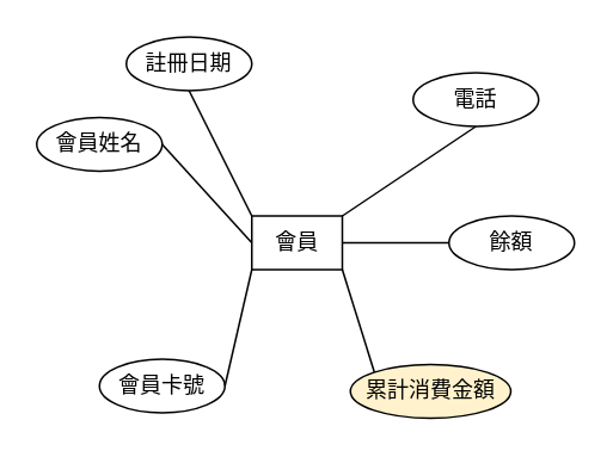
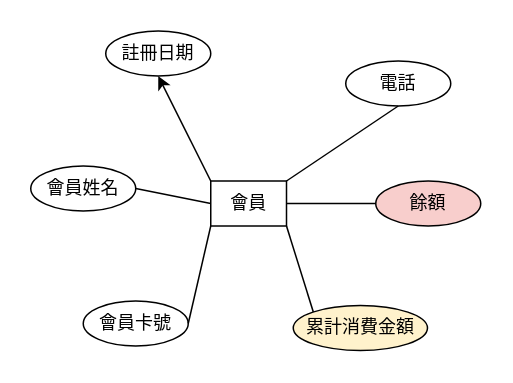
- <mxCell id="10" value="" style="endArrow=none;html=1;rounded=0;exitX=0;exitY=0;exitDx=0;exitDy=0;entryX=0.5;entryY=1;entryDx=0;entryDy=0;" edge="1" parent="1" source="2" target="5"><mxGeometry relative="1" as="geometry"><mxPoint x="80.5" y="70" as="sourcePoint" /><mxPoint x="240.5" y="70" as="targetPoint" /></mxGeometry></mxCell>
+ <mxCell id="10" value="" style="endArrow=classic;html=1;rounded=0;exitX=0;exitY=0;exitDx=0;exitDy=0;entryX=0.5;entryY=1;entryDx=0;entryDy=0;" edge="1" parent="1" source="2" target="5"><mxGeometry relative="1" as="geometry"><mxPoint x="80.5" y="70" as="sourcePoint" /><mxPoint x="240.5" y="70" as="targetPoint" /></mxGeometry></mxCell>
- <mxCell id="4" value="會員姓名" style="ellipse;whiteSpace=wrap;html=1;" vertex="1" parent="1"><mxGeometry x="20" y="65" width="70" height="30" as="geometry" /></mxCell>
+ <mxCell id="4" value="會員姓名" style="ellipse;whiteSpace=wrap;html=1;" vertex="1" parent="1"><mxGeometry x="20" y="110" width="70" height="30" as="geometry" /></mxCell>
- <mxCell id="7" value="餘額" style="ellipse;whiteSpace=wrap;html=1;" vertex="1" parent="1"><mxGeometry x="250" y="120" width="70" height="30" as="geometry" /></mxCell>
+ <mxCell id="7" value="餘額" style="ellipse;whiteSpace=wrap;html=1;fillColor=#f8cecc;" vertex="1" parent="1"><mxGeometry x="250" y="120" width="70" height="30" as="geometry" /></mxCell>
